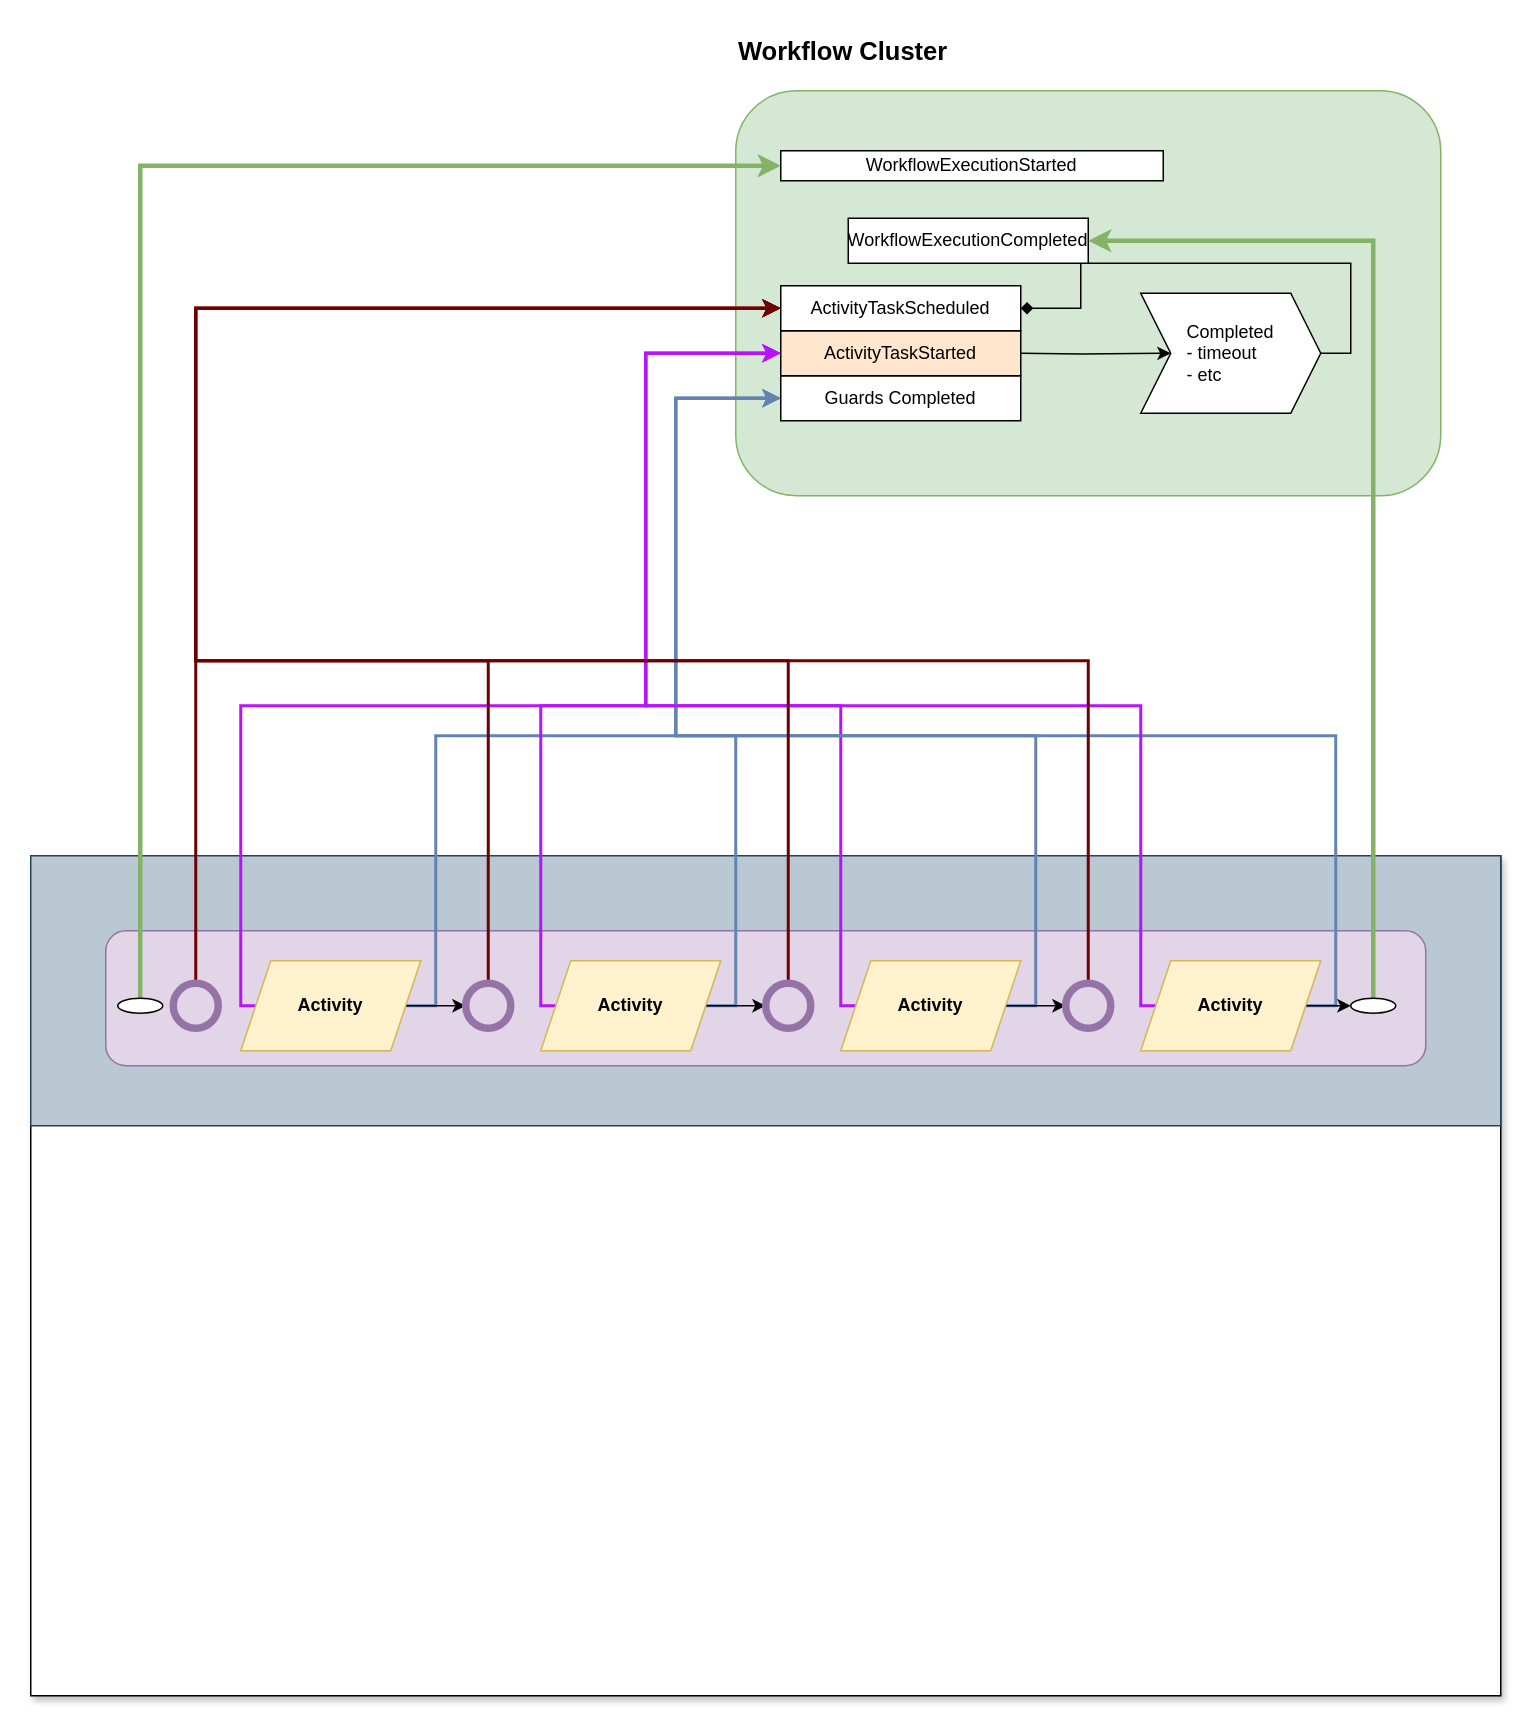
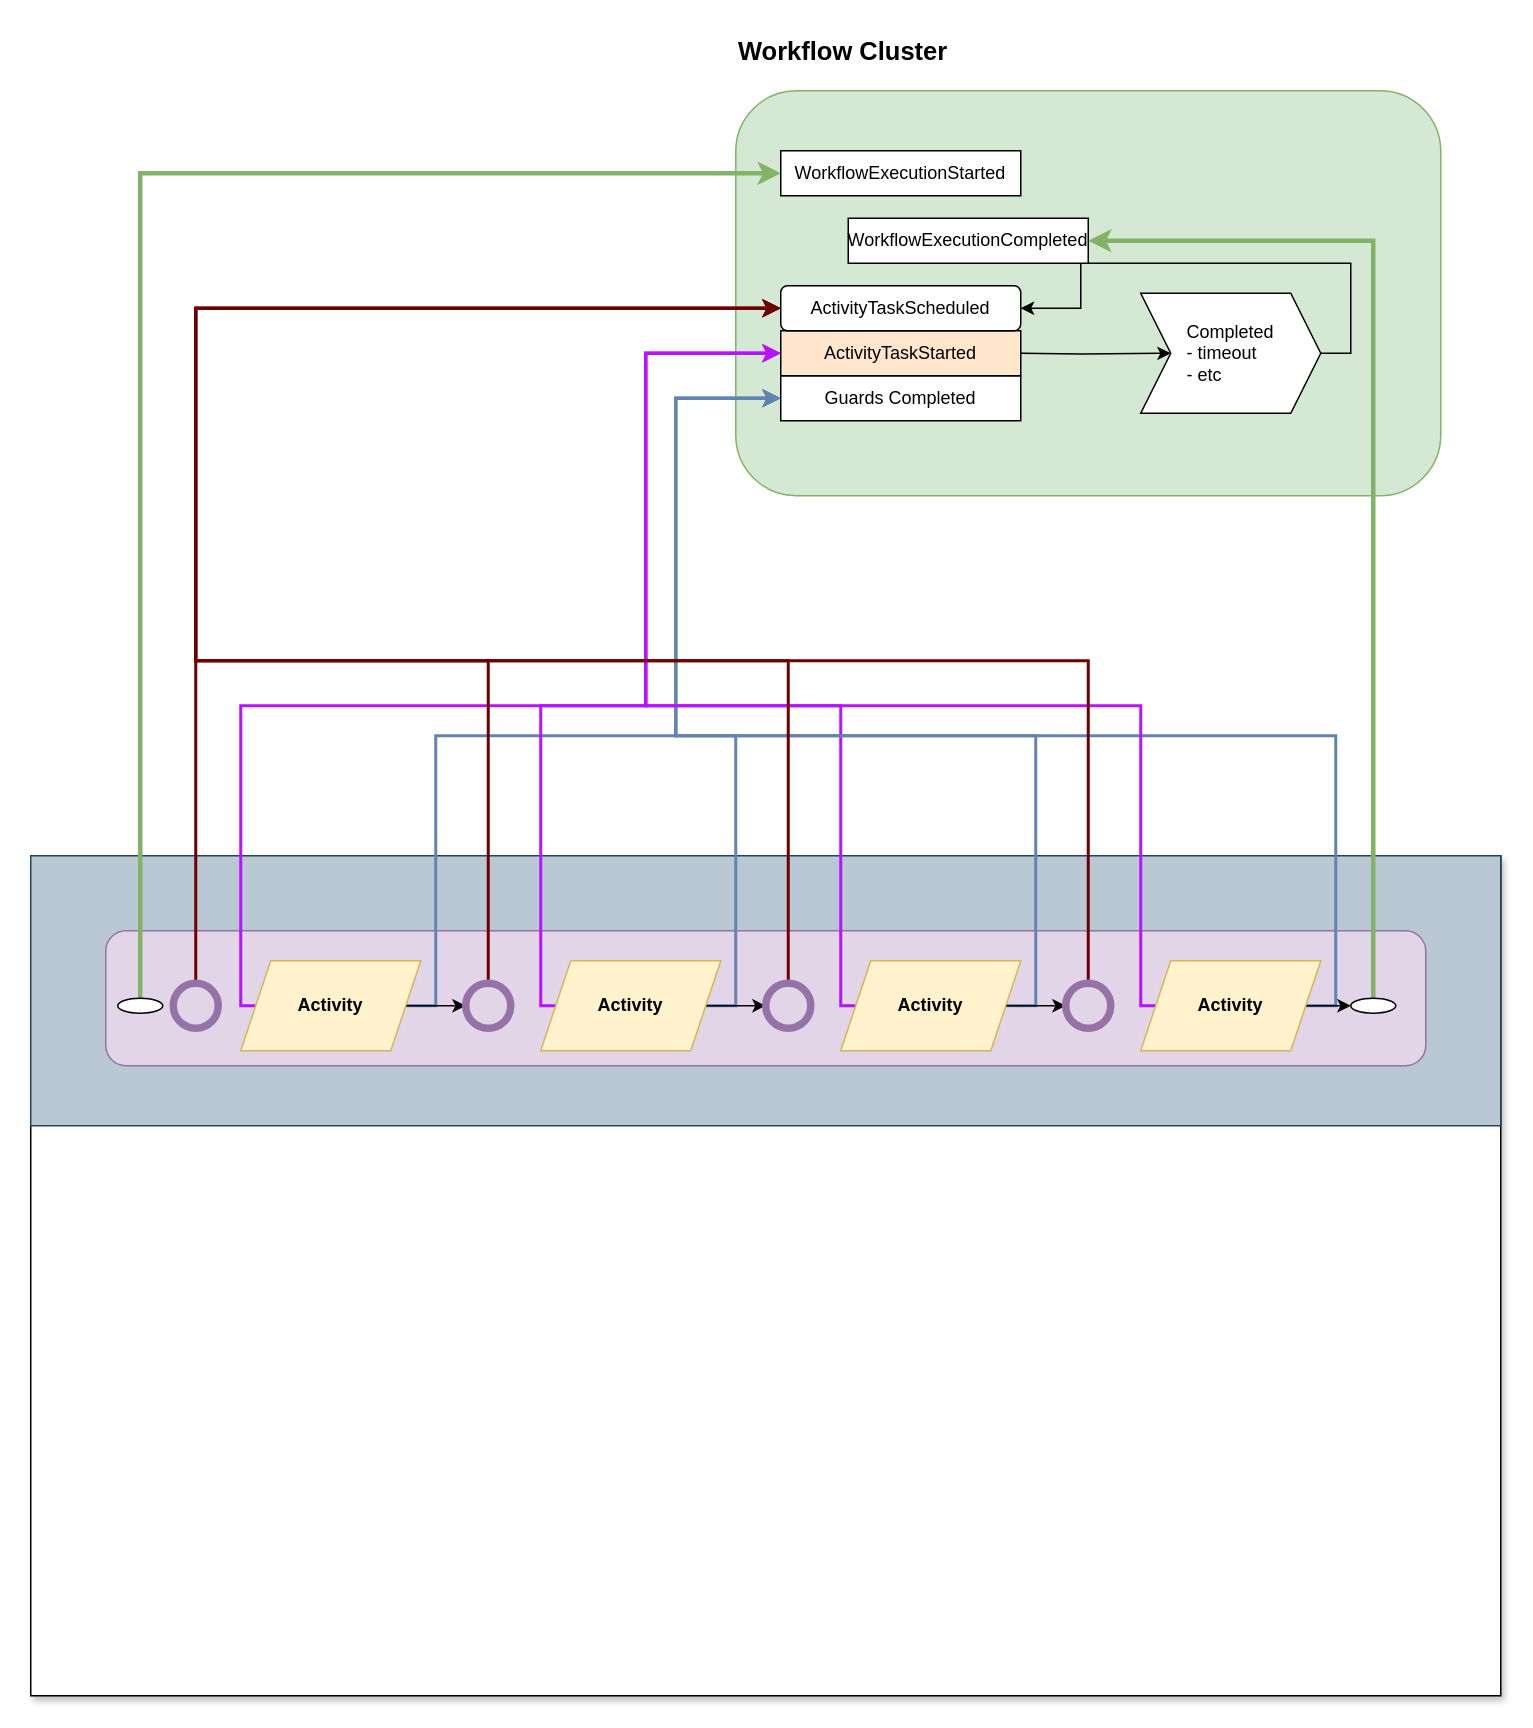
- <mxCell id="36" value="WorkflowExecutionStarted" style="rounded=0;whiteSpace=wrap;html=1;" vertex="1" parent="1"><mxGeometry x="520" y="100" width="255" height="20" as="geometry" /></mxCell>
+ <mxCell id="36" value="WorkflowExecutionStarted" style="rounded=0;whiteSpace=wrap;html=1;" vertex="1" parent="1"><mxGeometry x="520" y="100" width="160" height="30" as="geometry" /></mxCell>
- <mxCell id="27" value="ActivityTaskScheduled" style="rounded=0;whiteSpace=wrap;html=1;" vertex="1" parent="1"><mxGeometry x="520" y="190" width="160" height="30" as="geometry" /></mxCell>
+ <mxCell id="27" value="ActivityTaskScheduled" style="whiteSpace=wrap;html=1;rounded=1;" vertex="1" parent="1"><mxGeometry x="520" y="190" width="160" height="30" as="geometry" /></mxCell>
- <mxCell id="25" style="edgeStyle=orthogonalEdgeStyle;rounded=0;orthogonalLoop=1;jettySize=auto;html=1;exitX=1;exitY=0.5;exitDx=0;exitDy=0;entryX=1;entryY=0.5;entryDx=0;entryDy=0;endArrow=diamond;" edge="1" parent="1" source="26" target="27"><mxGeometry relative="1" as="geometry" /></mxCell>
+ <mxCell id="25" style="edgeStyle=orthogonalEdgeStyle;rounded=0;orthogonalLoop=1;jettySize=auto;html=1;exitX=1;exitY=0.5;exitDx=0;exitDy=0;entryX=1;entryY=0.5;entryDx=0;entryDy=0;" edge="1" parent="1" source="26" target="27"><mxGeometry relative="1" as="geometry" /></mxCell>
